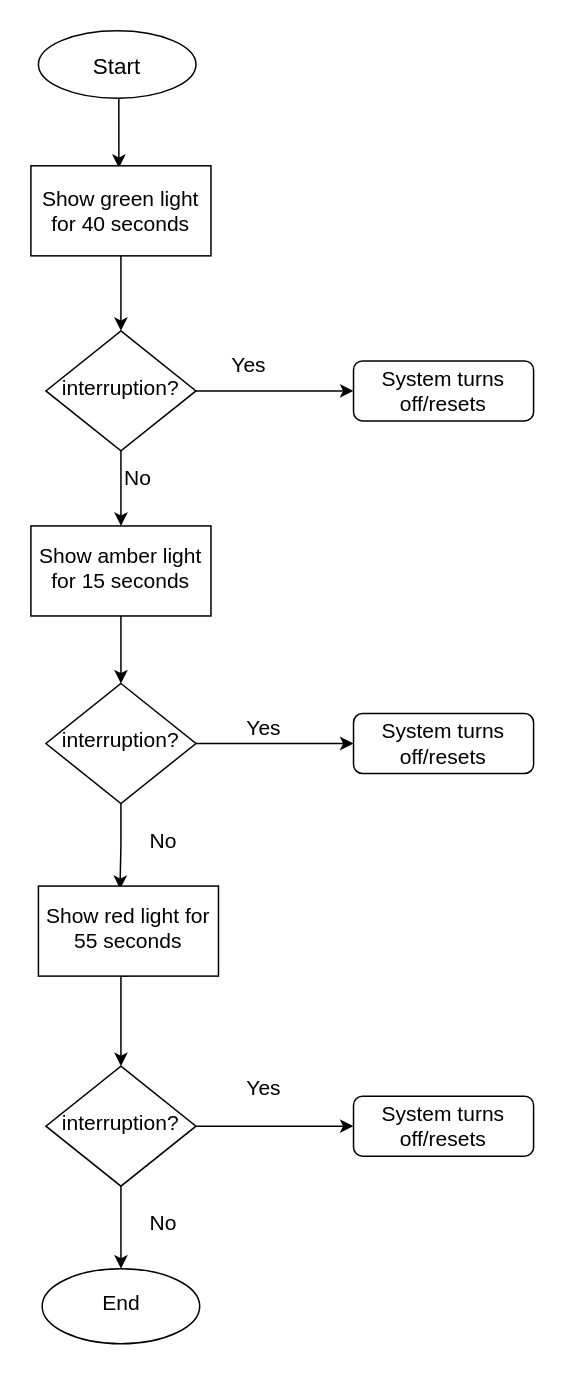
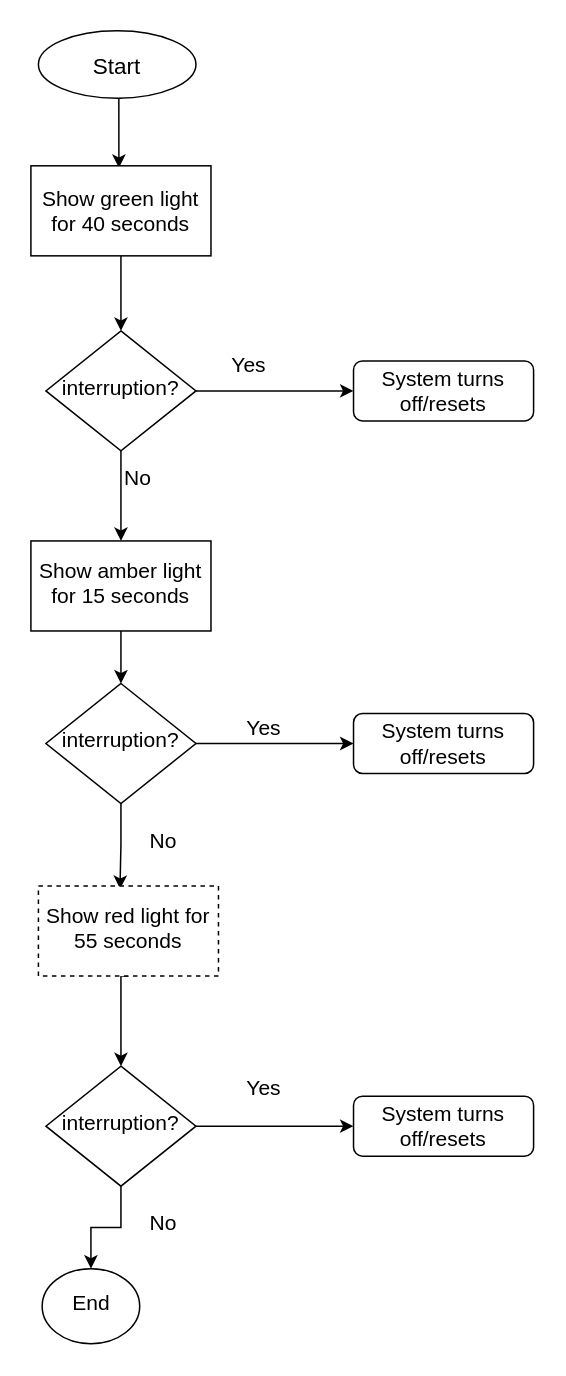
- <mxCell id="10" value="&lt;font style=&quot;font-size: 14px;&quot;&gt;Show amber light for 15 seconds&lt;/font&gt;" style="whiteSpace=wrap;html=1;shadow=0;strokeWidth=1;spacing=6;spacingTop=-4;" vertex="1" parent="1"><mxGeometry x="20" y="350" width="120" height="60" as="geometry" /></mxCell>
+ <mxCell id="10" value="&lt;font style=&quot;font-size: 14px;&quot;&gt;Show amber light for 15 seconds&lt;/font&gt;" style="whiteSpace=wrap;html=1;shadow=0;strokeWidth=1;spacing=6;spacingTop=-4;" vertex="1" parent="1"><mxGeometry x="20" y="360" width="120" height="60" as="geometry" /></mxCell>
- <mxCell id="20" value="&lt;font style=&quot;font-size: 14px;&quot;&gt;Show red light for 55 seconds&lt;/font&gt;" style="whiteSpace=wrap;html=1;shadow=0;strokeWidth=1;spacing=6;spacingTop=-4;" vertex="1" parent="1"><mxGeometry x="25" y="590" width="120" height="60" as="geometry" /></mxCell>
+ <mxCell id="20" value="&lt;font style=&quot;font-size: 14px;&quot;&gt;Show red light for 55 seconds&lt;/font&gt;" style="whiteSpace=wrap;html=1;shadow=0;strokeWidth=1;spacing=6;spacingTop=-4;dashed=1;" vertex="1" parent="1"><mxGeometry x="25" y="590" width="120" height="60" as="geometry" /></mxCell>
- <mxCell id="27" value="&lt;font style=&quot;font-size: 14px;&quot;&gt;End&lt;/font&gt;" style="ellipse;whiteSpace=wrap;html=1;shadow=0;strokeWidth=1;spacing=6;spacingTop=-4;fontStyle=0;" vertex="1" parent="1"><mxGeometry x="27.5" y="845" width="105" height="50" as="geometry" /></mxCell>
+ <mxCell id="27" value="&lt;font style=&quot;font-size: 14px;&quot;&gt;End&lt;/font&gt;" style="ellipse;whiteSpace=wrap;html=1;shadow=0;strokeWidth=1;spacing=6;spacingTop=-4;fontStyle=0;" vertex="1" parent="1"><mxGeometry x="27.5" y="845" width="65" height="50" as="geometry" /></mxCell>
